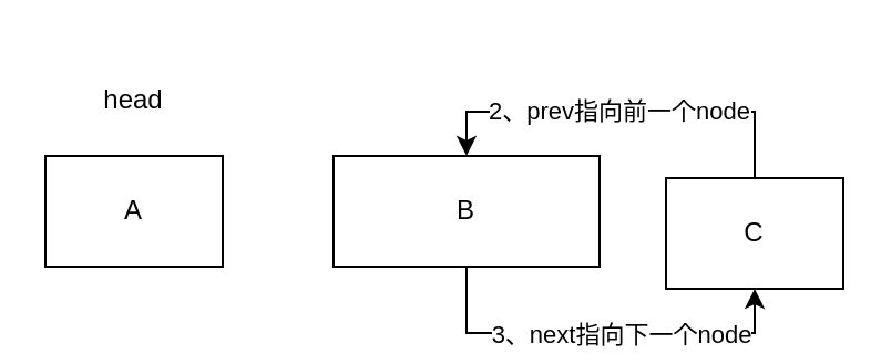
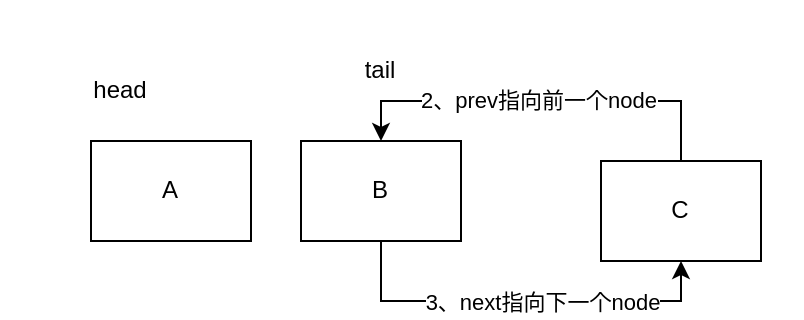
+ <mxCell id="10" value="tail" style="text;html=1;strokeColor=none;fillColor=none;align=center;verticalAlign=middle;whiteSpace=wrap;rounded=0;" vertex="1" parent="1"><mxGeometry x="160" y="20" width="60" height="30" as="geometry" /></mxCell>
- <mxCell id="2" value="A" style="rounded=0;whiteSpace=wrap;html=1;" vertex="1" parent="1"><mxGeometry x="20" y="70" width="80" height="50" as="geometry" /></mxCell>
+ <mxCell id="2" value="A" style="rounded=0;whiteSpace=wrap;html=1;" vertex="1" parent="1"><mxGeometry x="45" y="70" width="80" height="50" as="geometry" /></mxCell>
- <mxCell id="5" value="B" style="rounded=0;whiteSpace=wrap;html=1;" vertex="1" parent="1"><mxGeometry x="150" y="70" width="120" height="50" as="geometry" /></mxCell>
+ <mxCell id="5" value="B" style="rounded=0;whiteSpace=wrap;html=1;" vertex="1" parent="1"><mxGeometry x="150" y="70" width="80" height="50" as="geometry" /></mxCell>
